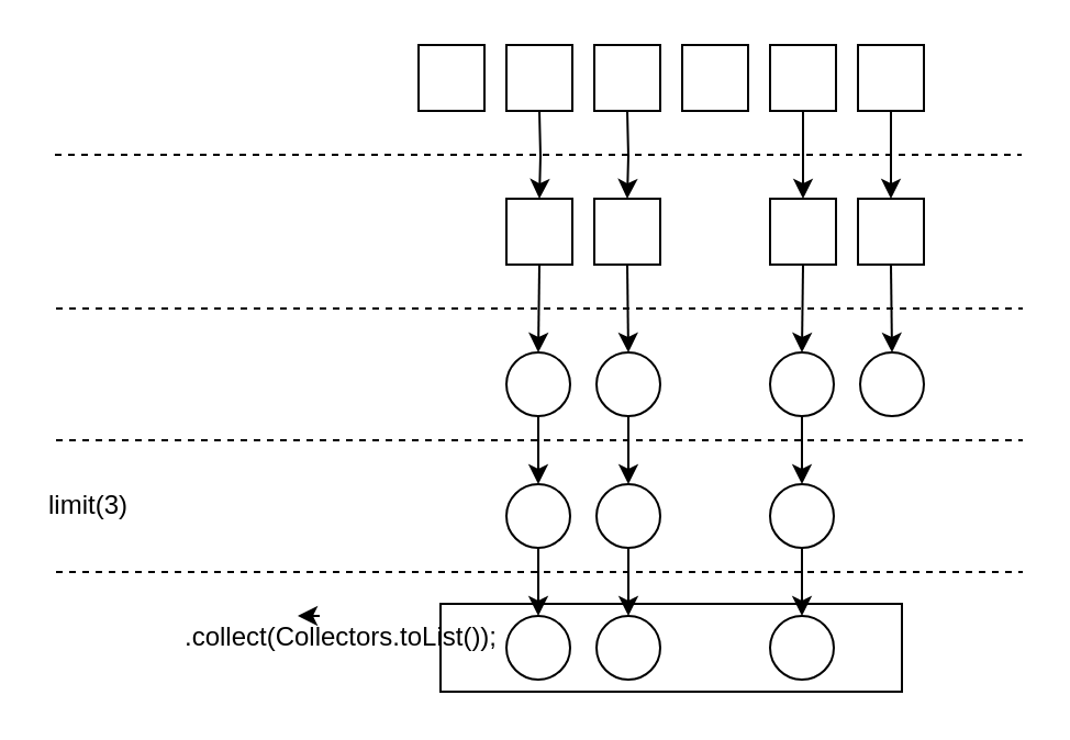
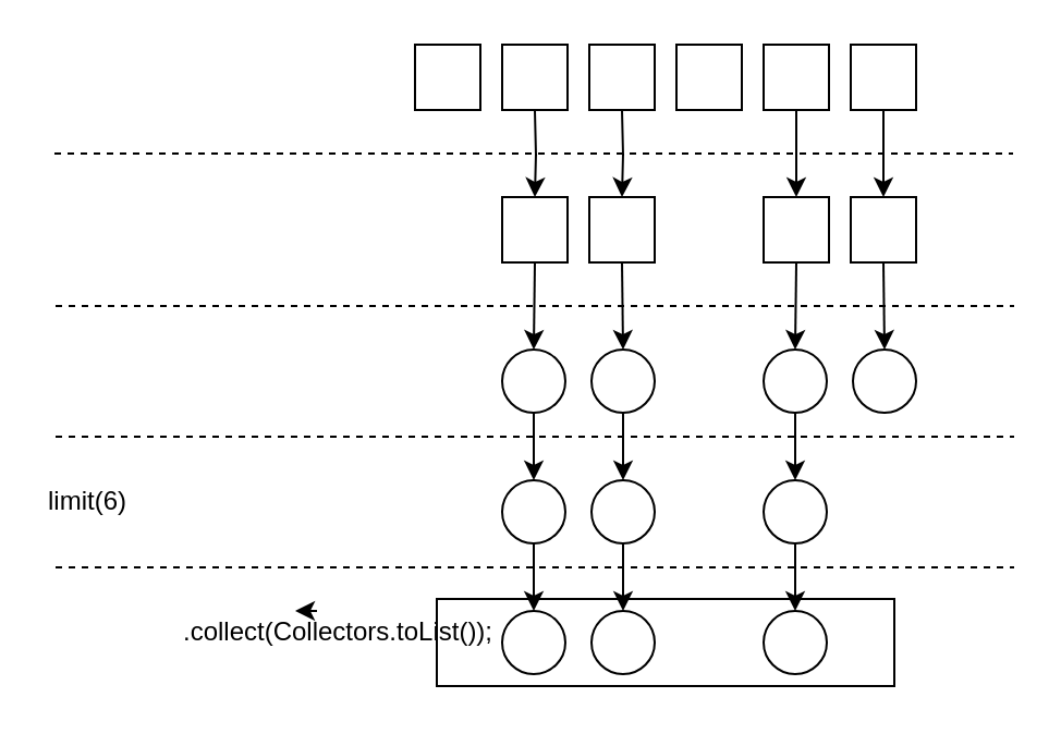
- <mxCell id="31" value="&lt;div&gt;limit(3)&lt;/div&gt;" style="text;html=1;strokeColor=none;fillColor=none;align=center;verticalAlign=middle;whiteSpace=wrap;rounded=0;" vertex="1" parent="1"><mxGeometry x="20" y="220" width="40" height="20" as="geometry" /></mxCell>
+ <mxCell id="31" value="&lt;div&gt;limit(6)&lt;/div&gt;" style="text;html=1;strokeColor=none;fillColor=none;align=center;verticalAlign=middle;whiteSpace=wrap;rounded=0;" vertex="1" parent="1"><mxGeometry x="20" y="220" width="40" height="20" as="geometry" /></mxCell>
